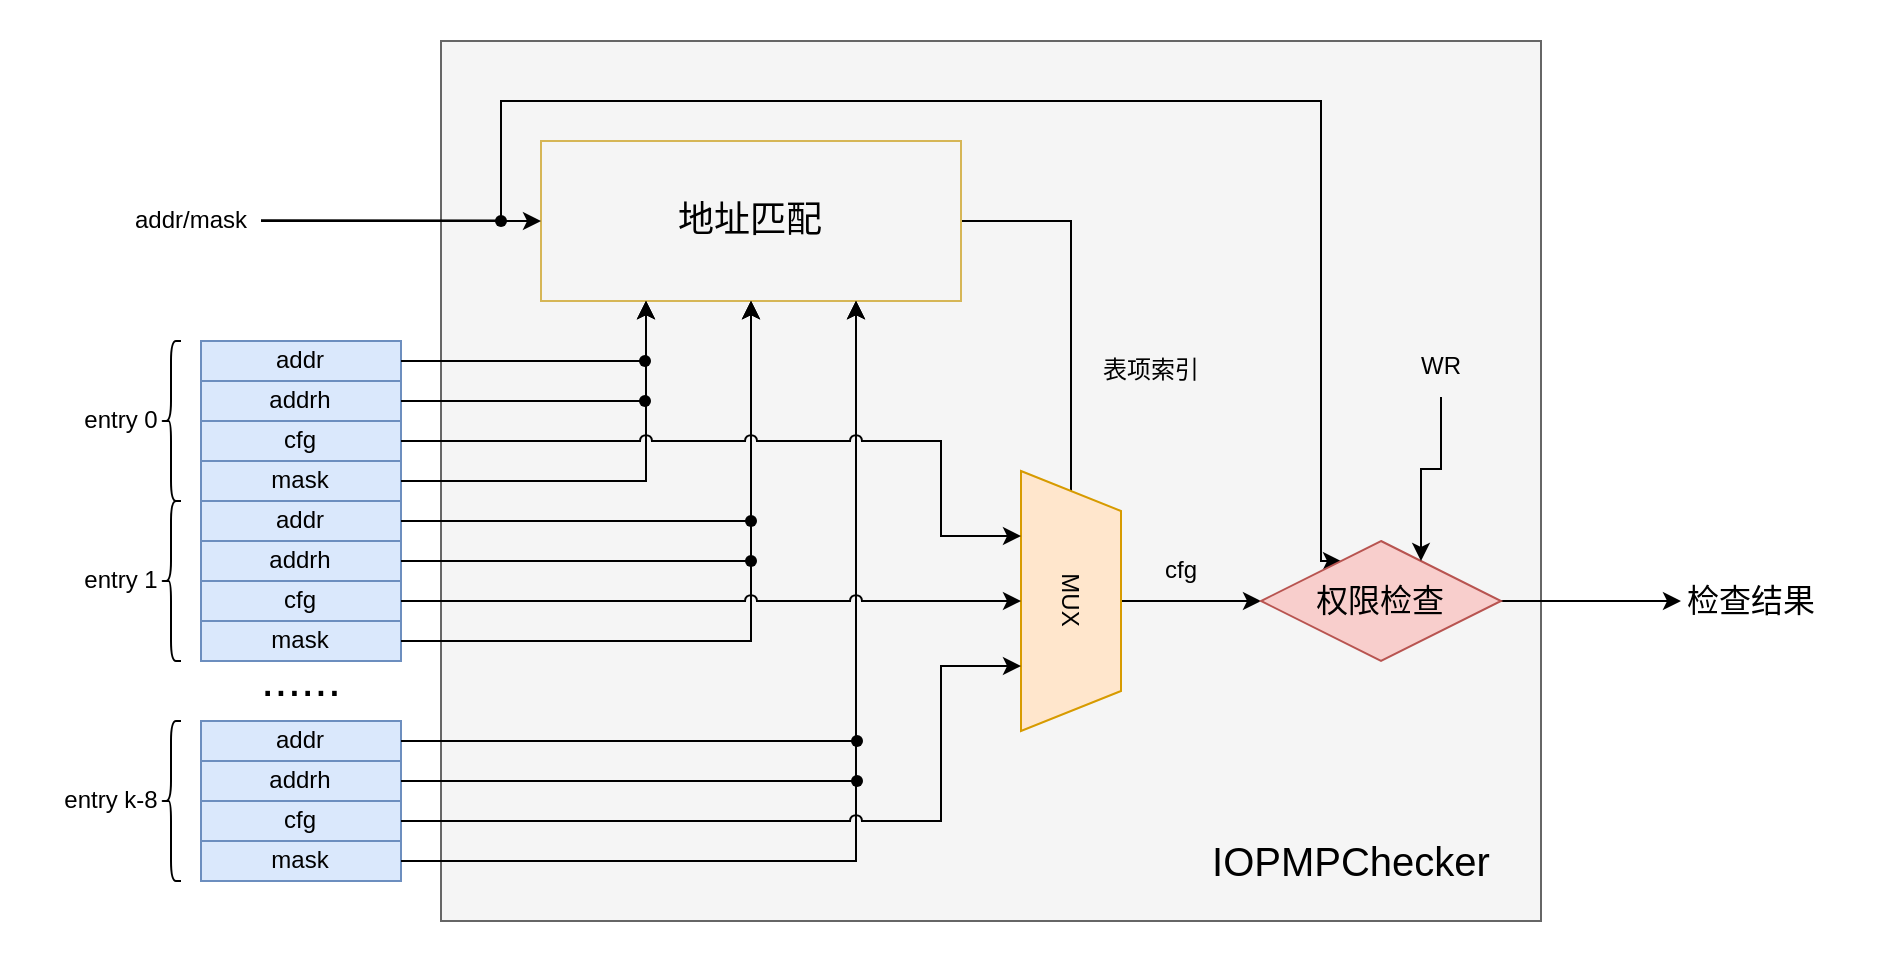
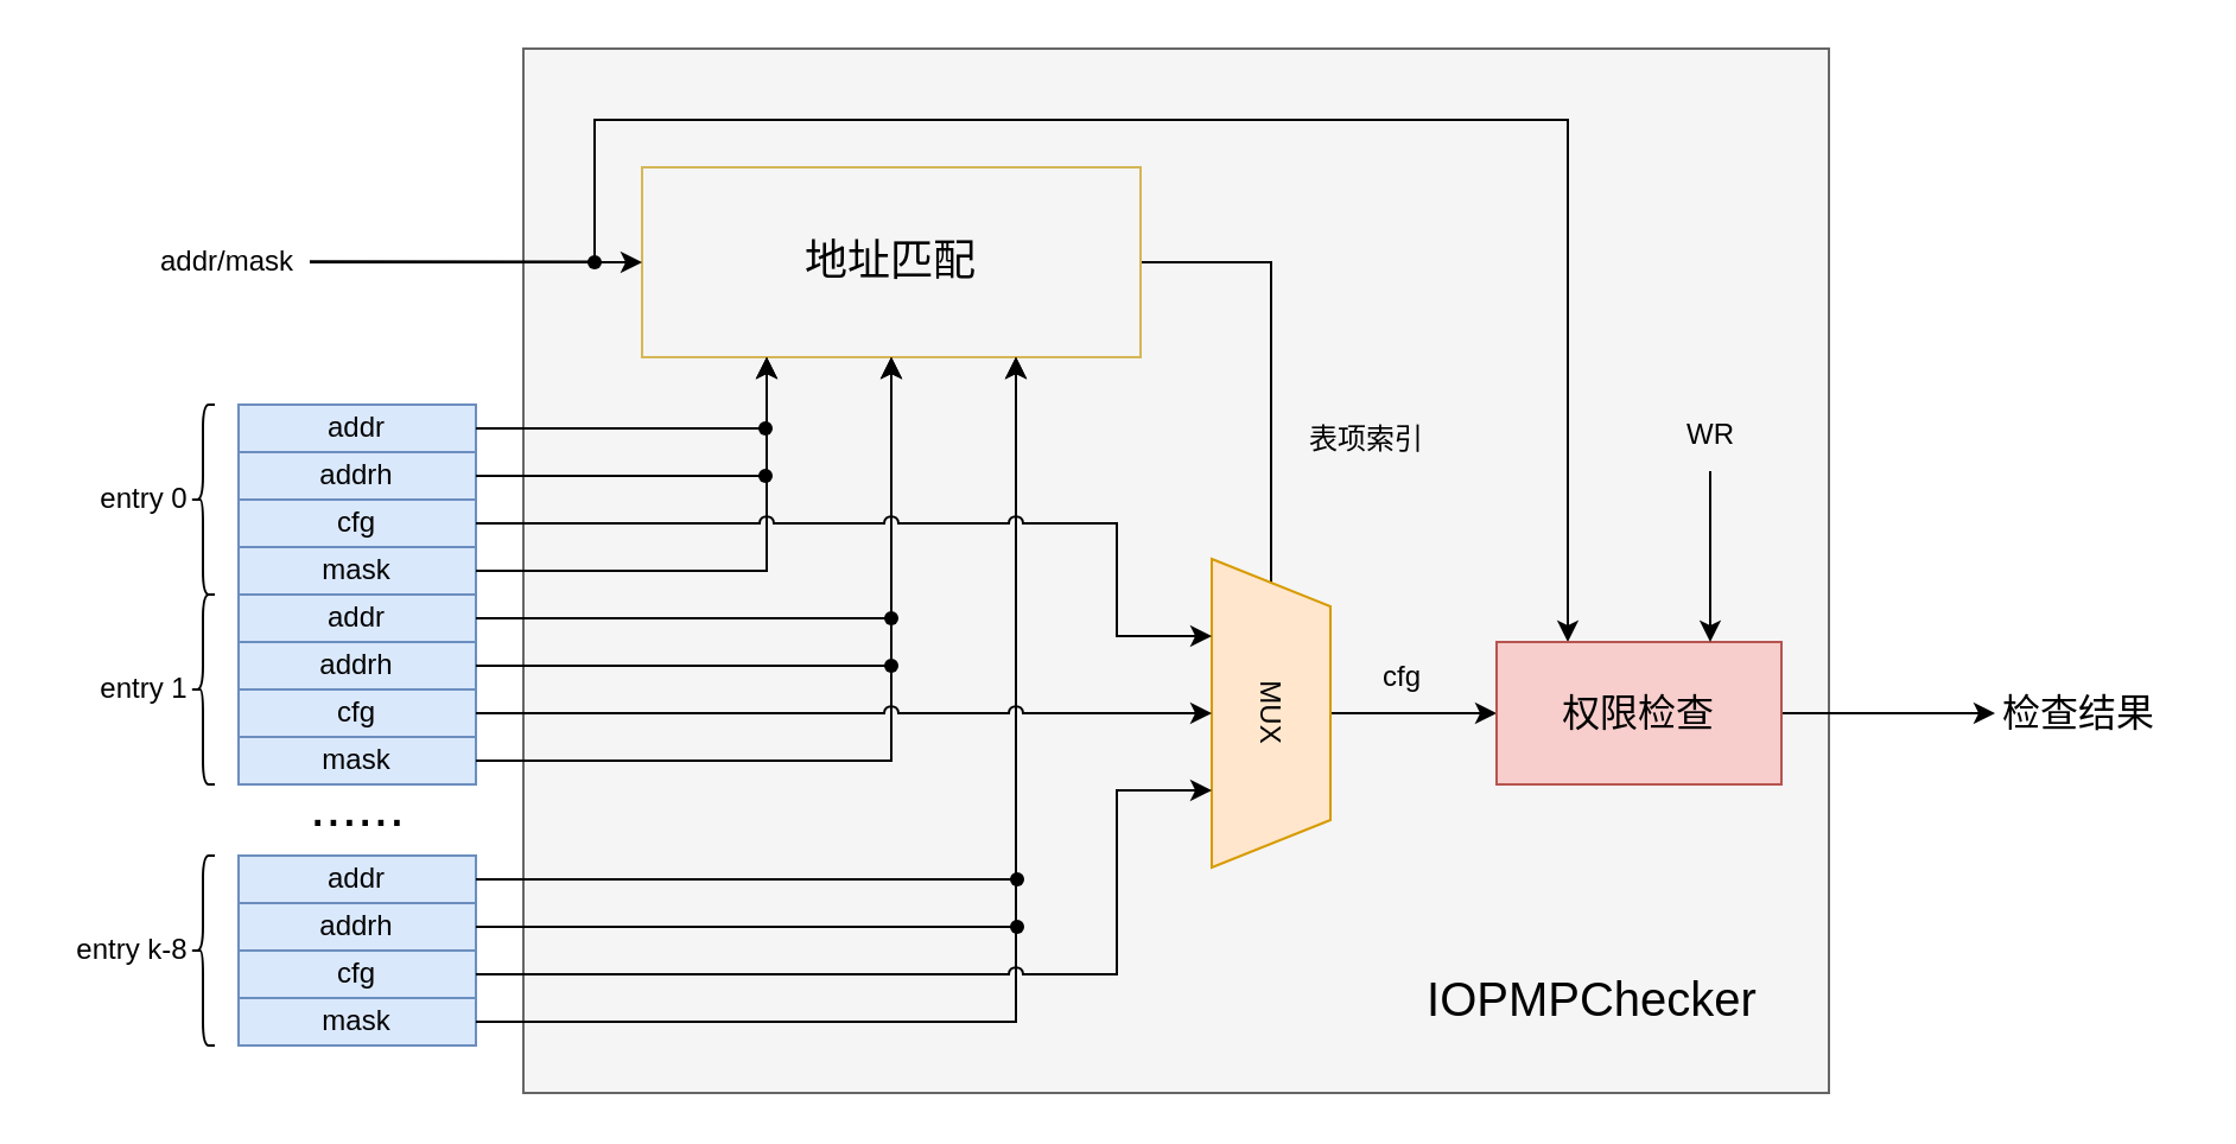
- <mxCell id="55" value="&lt;font style=&quot;font-size: 16px;&quot;&gt;权限检查&lt;/font&gt;" style="rhombus;whiteSpace=wrap;html=1;fillColor=#f8cecc;strokeColor=#b85450;" vertex="1" parent="1"><mxGeometry x="630" y="270" width="120" height="60" as="geometry" /></mxCell>
+ <mxCell id="55" value="&lt;font style=&quot;font-size: 16px;&quot;&gt;权限检查&lt;/font&gt;" style="whiteSpace=wrap;html=1;fillColor=#f8cecc;strokeColor=#b85450;" vertex="1" parent="1"><mxGeometry x="630" y="270" width="120" height="60" as="geometry" /></mxCell>
- <mxCell id="60" value="IOPMPChecker" style="text;html=1;align=center;verticalAlign=middle;resizable=0;points=[];autosize=1;strokeColor=none;fillColor=none;fontSize=20;" vertex="1" parent="1"><mxGeometry x="595" y="410" width="160" height="40" as="geometry" /></mxCell>
+ <mxCell id="60" value="IOPMPChecker" style="text;html=1;align=center;verticalAlign=middle;resizable=0;points=[];autosize=1;strokeColor=none;fillColor=none;fontSize=20;" vertex="1" parent="1"><mxGeometry x="590" y="400" width="160" height="40" as="geometry" /></mxCell>
